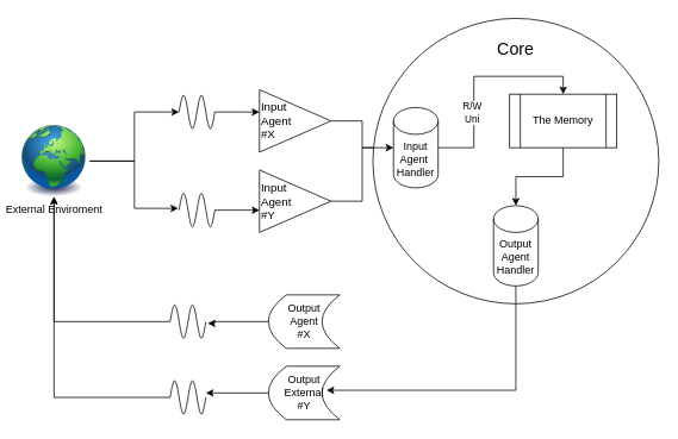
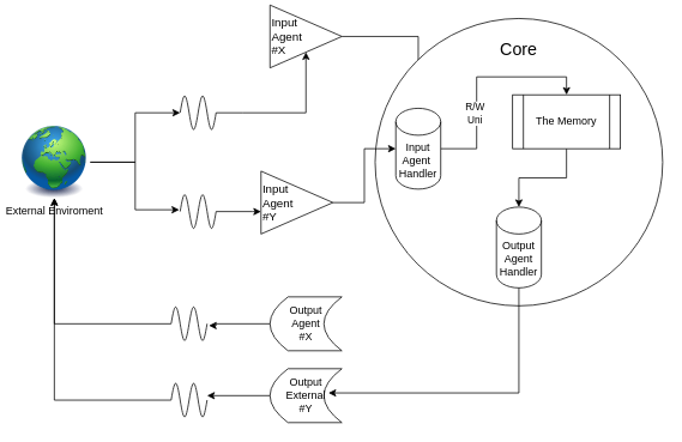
- <mxCell id="5" value="&lt;font style=&quot;font-size: 13px;&quot;&gt;Input&amp;nbsp;&lt;/font&gt;&lt;div style=&quot;font-size: 13px;&quot;&gt;&lt;font style=&quot;font-size: 13px;&quot;&gt;&lt;font style=&quot;font-size: 13px;&quot;&gt;Agen&lt;/font&gt;&lt;span style=&quot;background-color: initial;&quot;&gt;t&lt;/span&gt;&lt;/font&gt;&lt;/div&gt;&lt;div style=&quot;font-size: 13px;&quot;&gt;&lt;span style=&quot;background-color: initial;&quot;&gt;&lt;font style=&quot;font-size: 13px;&quot;&gt;#X&lt;/font&gt;&lt;/span&gt;&lt;/div&gt;" style="triangle;whiteSpace=wrap;html=1;align=left;" parent="1" vertex="1"><mxGeometry x="290" y="100" width="80" height="70" as="geometry" /></mxCell>
+ <mxCell id="5" value="&lt;font style=&quot;font-size: 13px;&quot;&gt;Input&amp;nbsp;&lt;/font&gt;&lt;div style=&quot;font-size: 13px;&quot;&gt;&lt;font style=&quot;font-size: 13px;&quot;&gt;&lt;font style=&quot;font-size: 13px;&quot;&gt;Agen&lt;/font&gt;&lt;span style=&quot;background-color: initial;&quot;&gt;t&lt;/span&gt;&lt;/font&gt;&lt;/div&gt;&lt;div style=&quot;font-size: 13px;&quot;&gt;&lt;span style=&quot;background-color: initial;&quot;&gt;&lt;font style=&quot;font-size: 13px;&quot;&gt;#X&lt;/font&gt;&lt;/span&gt;&lt;/div&gt;" style="triangle;whiteSpace=wrap;html=1;align=left;" parent="1" vertex="1"><mxGeometry x="300" y="5" width="80" height="70" as="geometry" /></mxCell>
